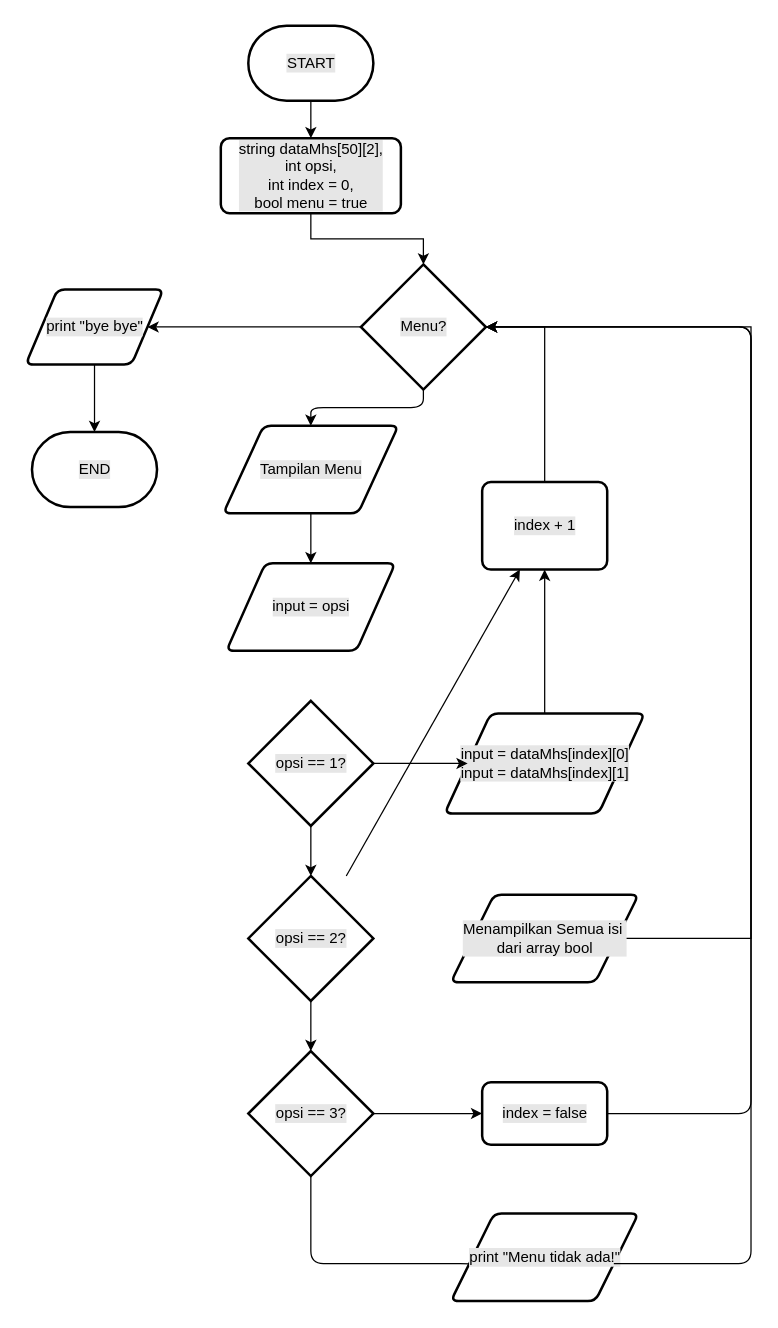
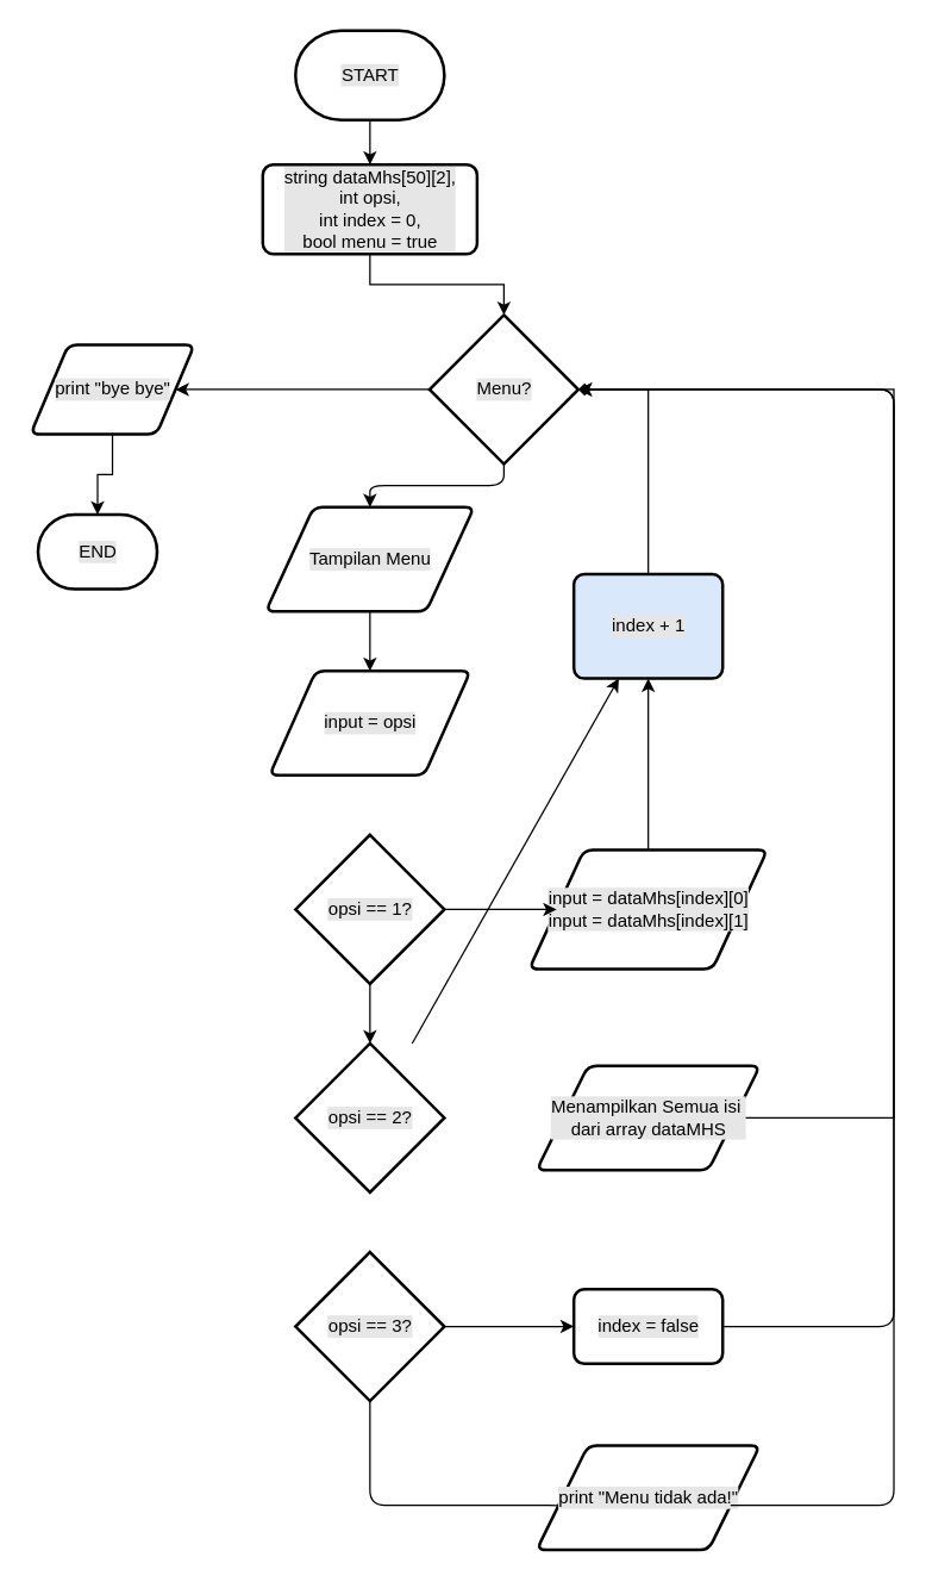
- <mxCell id="22" value="END" style="strokeWidth=2;html=1;shape=mxgraph.flowchart.terminator;labelBackgroundColor=#E6E6E6;" parent="1" vertex="1"><mxGeometry x="25" y="345" width="100" height="60" as="geometry" /></mxCell>
+ <mxCell id="22" value="END" style="strokeWidth=2;html=1;shape=mxgraph.flowchart.terminator;labelBackgroundColor=#E6E6E6;" parent="1" vertex="1"><mxGeometry x="25" y="345" width="80" height="50" as="geometry" /></mxCell>
- <mxCell id="18" style="edgeStyle=orthogonalEdgeStyle;rounded=0;orthogonalLoop=1;jettySize=auto;html=1;labelBackgroundColor=#E6E6E6;entryX=1;entryY=0.5;entryDx=0;entryDy=0;entryPerimeter=0;" parent="1" source="19" target="8" edge="1"><mxGeometry relative="1" as="geometry"><Array as="points"><mxPoint x="435" y="261" /></Array><mxPoint x="320" y="281" as="targetPoint" /></mxGeometry></mxCell>
+ <mxCell id="18" style="edgeStyle=orthogonalEdgeStyle;rounded=0;orthogonalLoop=1;jettySize=auto;html=1;labelBackgroundColor=#E6E6E6;entryX=1;entryY=0.5;entryDx=0;entryDy=0;entryPerimeter=0;endArrow=diamond;" parent="1" source="19" target="8" edge="1"><mxGeometry relative="1" as="geometry"><Array as="points"><mxPoint x="435" y="261" /></Array><mxPoint x="320" y="281" as="targetPoint" /></mxGeometry></mxCell>
- <mxCell id="19" value="index + 1" style="rounded=1;html=1;absoluteArcSize=1;arcSize=14;strokeWidth=2;labelBackgroundColor=#E6E6E6;" parent="1" vertex="1"><mxGeometry x="385" y="385" width="100" height="70" as="geometry" /></mxCell>
+ <mxCell id="19" value="index + 1" style="rounded=1;html=1;absoluteArcSize=1;arcSize=14;strokeWidth=2;labelBackgroundColor=#E6E6E6;fillColor=#dae8fc;" parent="1" vertex="1"><mxGeometry x="385" y="385" width="100" height="70" as="geometry" /></mxCell>
- <mxCell id="17" value="Menampilkan Semua isi&amp;nbsp;&lt;div&gt;dari array bool&lt;/div&gt;" style="shape=parallelogram;html=1;strokeWidth=2;perimeter=parallelogramPerimeter;rounded=1;arcSize=12;size=0.23;labelBackgroundColor=#E6E6E6;" parent="1" vertex="1"><mxGeometry x="360" y="715" width="150" height="70" as="geometry" /></mxCell>
+ <mxCell id="17" value="Menampilkan Semua isi&amp;nbsp;&lt;div&gt;dari array dataMHS&lt;/div&gt;" style="shape=parallelogram;html=1;strokeWidth=2;perimeter=parallelogramPerimeter;rounded=1;arcSize=12;size=0.23;labelBackgroundColor=#E6E6E6;" parent="1" vertex="1"><mxGeometry x="360" y="715" width="150" height="70" as="geometry" /></mxCell>
- <mxCell id="31" style="edgeStyle=none;html=1;entryX=0.5;entryY=0;entryDx=0;entryDy=0;entryPerimeter=0;" edge="1" parent="1" source="24" target="30"><mxGeometry relative="1" as="geometry" /></mxCell>
